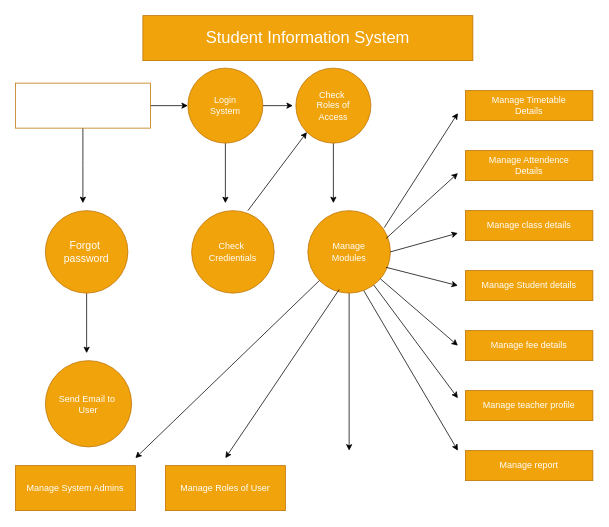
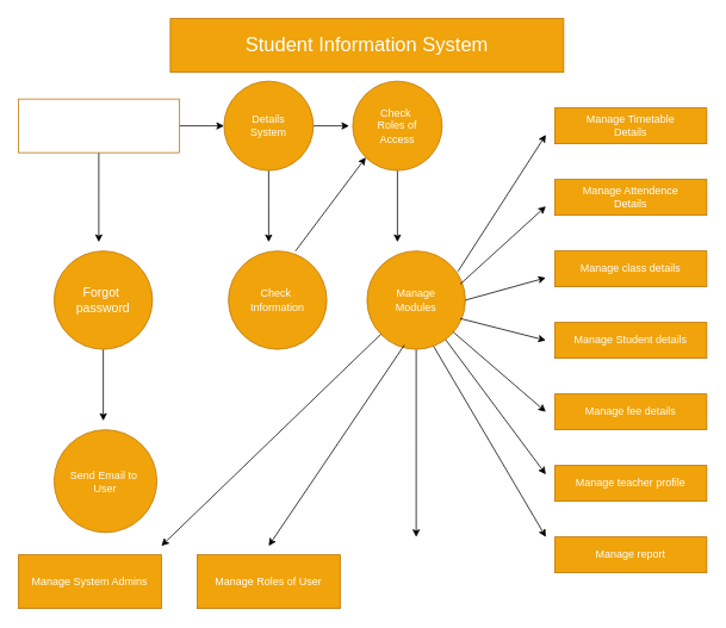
- <mxCell id="11" value="Login&lt;div&gt;System&lt;/div&gt;" style="ellipse;whiteSpace=wrap;html=1;aspect=fixed;fillColor=#f0a30a;fontColor=#FFFFFF;strokeColor=#BD7000;" parent="1" vertex="1"><mxGeometry x="250" y="90" width="100" height="100" as="geometry" /></mxCell>
+ <mxCell id="11" value="Details&lt;div&gt;System&lt;/div&gt;" style="ellipse;whiteSpace=wrap;html=1;aspect=fixed;fillColor=#f0a30a;fontColor=#FFFFFF;strokeColor=#BD7000;" parent="1" vertex="1"><mxGeometry x="250" y="90" width="100" height="100" as="geometry" /></mxCell>
- <mxCell id="8" value="Check&amp;nbsp;&lt;div&gt;Credientials&lt;/div&gt;" style="ellipse;whiteSpace=wrap;html=1;aspect=fixed;fillColor=#f0a30a;fontColor=#FFFFFF;strokeColor=#BD7000;" parent="1" vertex="1"><mxGeometry x="255" y="280" width="110" height="110" as="geometry" /></mxCell>
+ <mxCell id="8" value="Check&amp;nbsp;&lt;div&gt;Information&lt;/div&gt;" style="ellipse;whiteSpace=wrap;html=1;aspect=fixed;fillColor=#f0a30a;fontColor=#FFFFFF;strokeColor=#BD7000;" parent="1" vertex="1"><mxGeometry x="255" y="280" width="110" height="110" as="geometry" /></mxCell>
